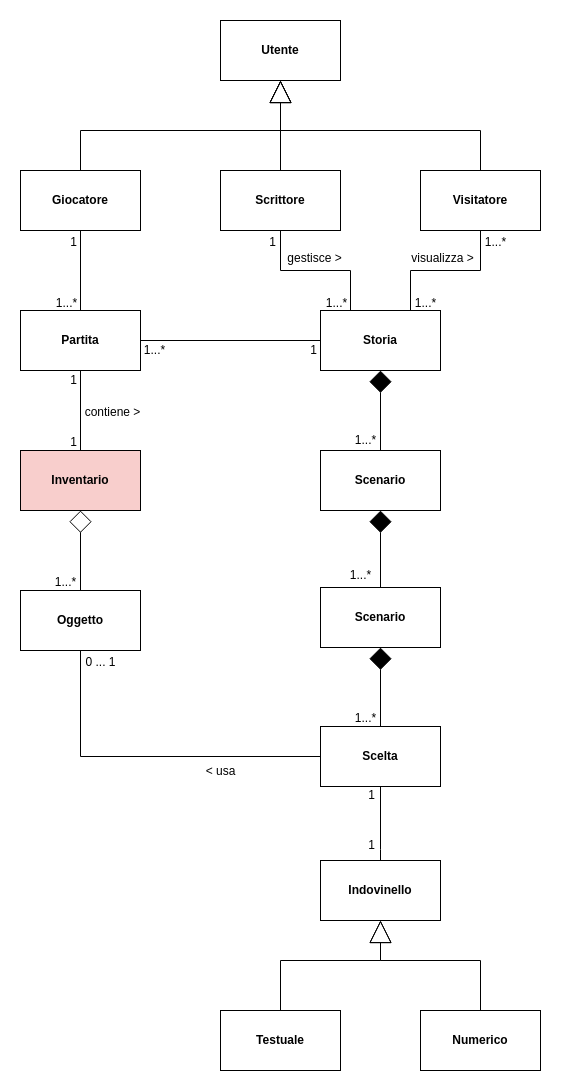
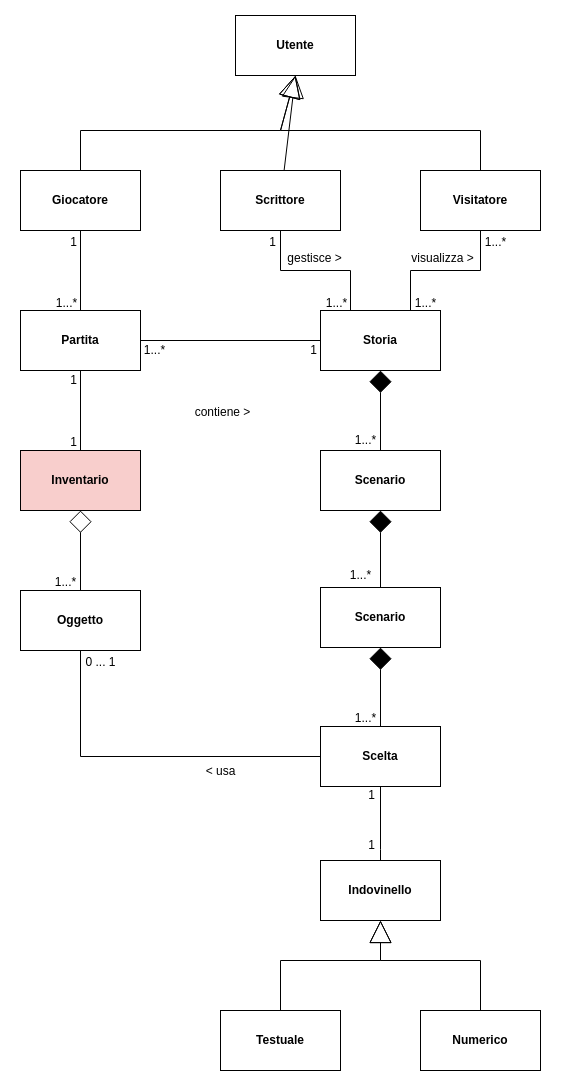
- <mxCell id="43" value="&lt;b&gt;Utente&lt;/b&gt;" style="rounded=0;whiteSpace=wrap;html=1;shadow=0;" parent="1" vertex="1"><mxGeometry x="220" y="20" width="120" height="60" as="geometry" /></mxCell>
+ <mxCell id="43" value="&lt;b&gt;Utente&lt;/b&gt;" style="rounded=0;whiteSpace=wrap;html=1;shadow=0;" parent="1" vertex="1"><mxGeometry x="235" y="15" width="120" height="60" as="geometry" /></mxCell>
- <mxCell id="51" value="contiene &amp;gt;" style="text;html=1;align=center;verticalAlign=middle;resizable=0;points=[];autosize=1;strokeColor=none;fillColor=none;shadow=0;" parent="1" vertex="1"><mxGeometry x="72" y="397" width="80" height="30" as="geometry" /></mxCell>
+ <mxCell id="51" value="contiene &amp;gt;" style="text;html=1;align=center;verticalAlign=middle;resizable=0;points=[];autosize=1;strokeColor=none;fillColor=none;shadow=0;" parent="1" vertex="1"><mxGeometry x="182" y="397" width="80" height="30" as="geometry" /></mxCell>
